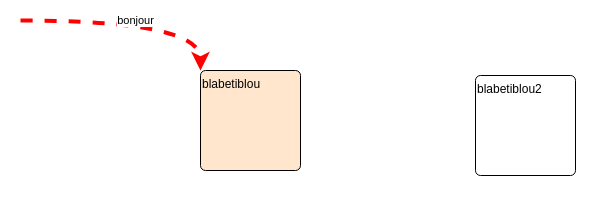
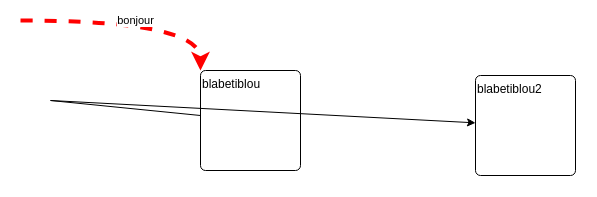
+ <mxCell id="5" value="" style="html=1;strokeWidth=1;strokeColor=#000000;end_arrow=classic;rounded=0" edge="1" parent="1" source="2" target="3"><mxGeometry width="50" height="50" relative="1" as="geometry"><Array as="points"><mxPoint x="50" y="100" /></Array></mxGeometry></mxCell>
- <mxCell id="2" value="blabetiblou" style="rounded=1;whiteSpace=wrap;html=1;arcSize=5;align=left;verticalAlign=top;fillColor=#ffe6cc;" vertex="1" parent="1"><mxGeometry x="200" y="70" width="100" height="100" as="geometry" /></mxCell>
+ <mxCell id="2" value="blabetiblou" style="rounded=1;whiteSpace=wrap;html=1;arcSize=5;align=left;verticalAlign=top;" vertex="1" parent="1"><mxGeometry x="200" y="70" width="100" height="100" as="geometry" /></mxCell>
